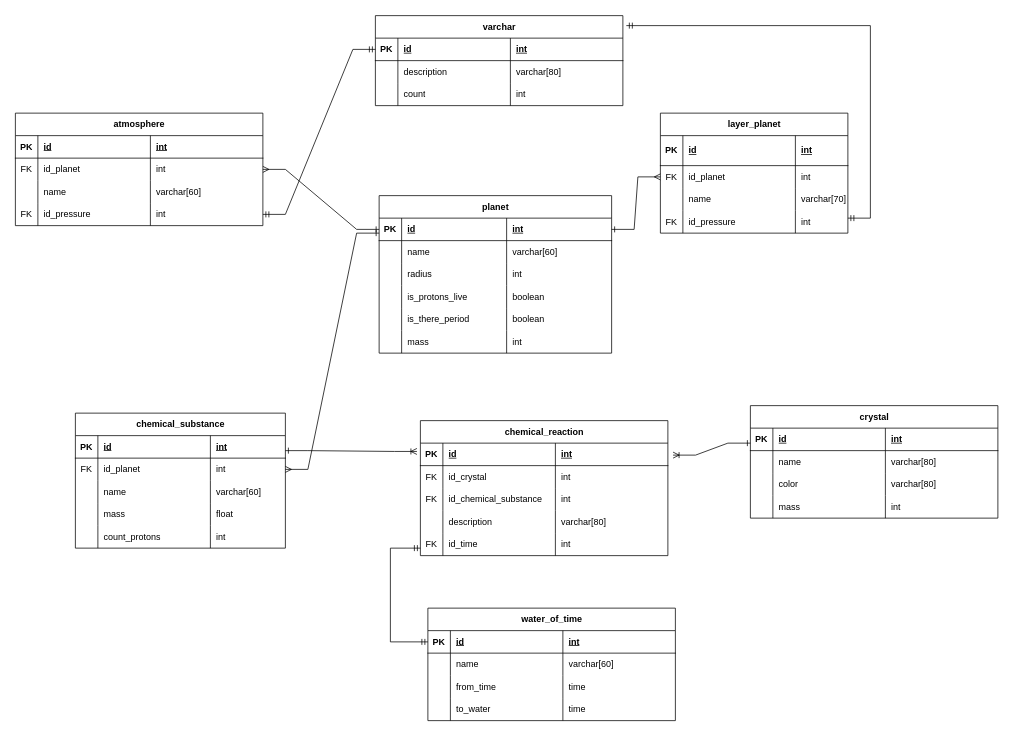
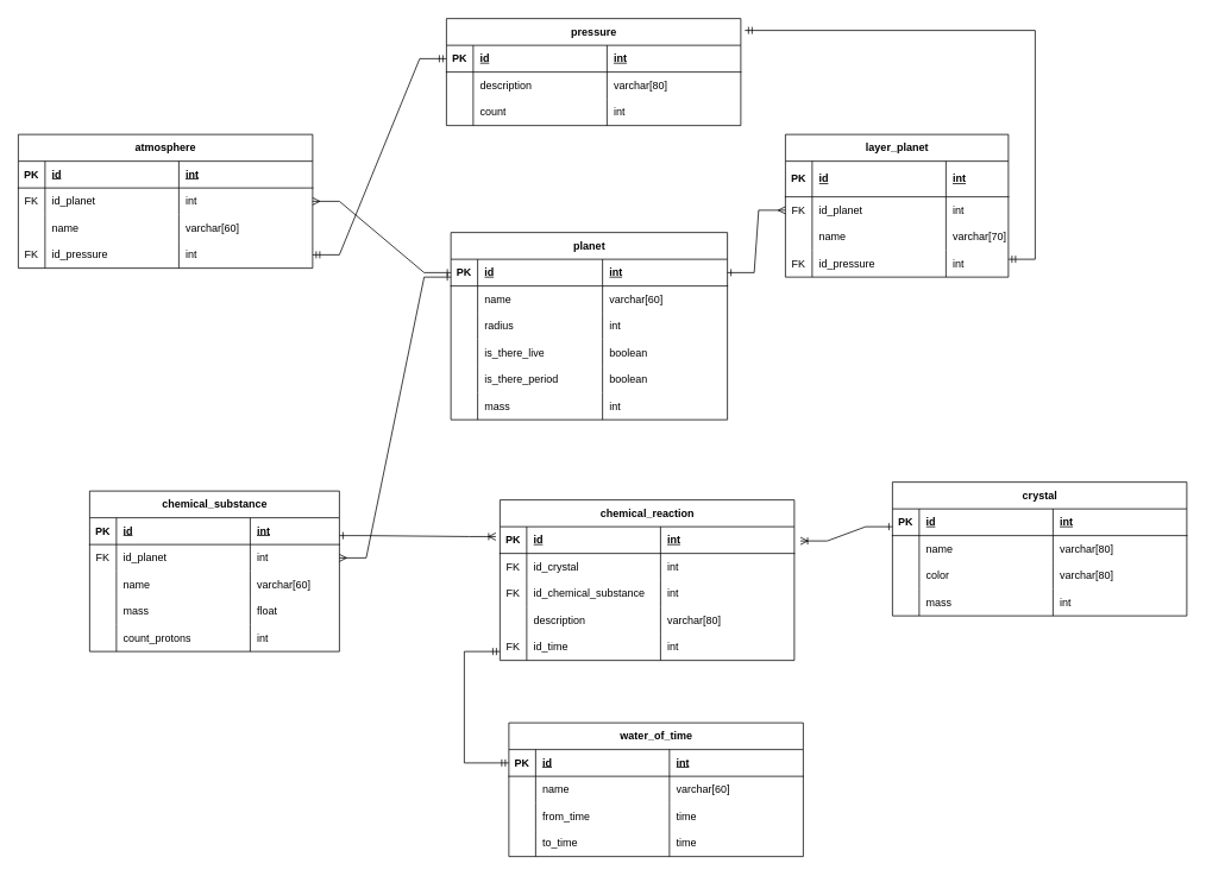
- <mxCell id="28" value="varchar" style="shape=table;startSize=30;container=1;collapsible=1;childLayout=tableLayout;fixedRows=1;rowLines=0;fontStyle=1;align=center;resizeLast=1;html=1;" vertex="1" parent="1"><mxGeometry x="500" y="20" width="330" height="120" as="geometry" /></mxCell>
+ <mxCell id="28" value="pressure" style="shape=table;startSize=30;container=1;collapsible=1;childLayout=tableLayout;fixedRows=1;rowLines=0;fontStyle=1;align=center;resizeLast=1;html=1;" vertex="1" parent="1"><mxGeometry x="500" y="20" width="330" height="120" as="geometry" /></mxCell>
- <mxCell id="18" value="is_protons_live" style="shape=partialRectangle;connectable=0;fillColor=none;top=0;left=0;bottom=0;right=0;align=left;spacingLeft=6;overflow=hidden;whiteSpace=wrap;html=1;" vertex="1" parent="16"><mxGeometry x="30" width="140" height="30" as="geometry"><mxRectangle width="140" height="30" as="alternateBounds" /></mxGeometry></mxCell>
+ <mxCell id="18" value="is_there_live" style="shape=partialRectangle;connectable=0;fillColor=none;top=0;left=0;bottom=0;right=0;align=left;spacingLeft=6;overflow=hidden;whiteSpace=wrap;html=1;" vertex="1" parent="16"><mxGeometry x="30" width="140" height="30" as="geometry"><mxRectangle width="140" height="30" as="alternateBounds" /></mxGeometry></mxCell>
- <mxCell id="132" value="to_water" style="shape=partialRectangle;connectable=0;fillColor=none;top=0;left=0;bottom=0;right=0;align=left;spacingLeft=6;overflow=hidden;whiteSpace=wrap;html=1;" vertex="1" parent="130"><mxGeometry x="30" width="150" height="30" as="geometry"><mxRectangle width="150" height="30" as="alternateBounds" /></mxGeometry></mxCell>
+ <mxCell id="132" value="to_time" style="shape=partialRectangle;connectable=0;fillColor=none;top=0;left=0;bottom=0;right=0;align=left;spacingLeft=6;overflow=hidden;whiteSpace=wrap;html=1;" vertex="1" parent="130"><mxGeometry x="30" width="150" height="30" as="geometry"><mxRectangle width="150" height="30" as="alternateBounds" /></mxGeometry></mxCell>
